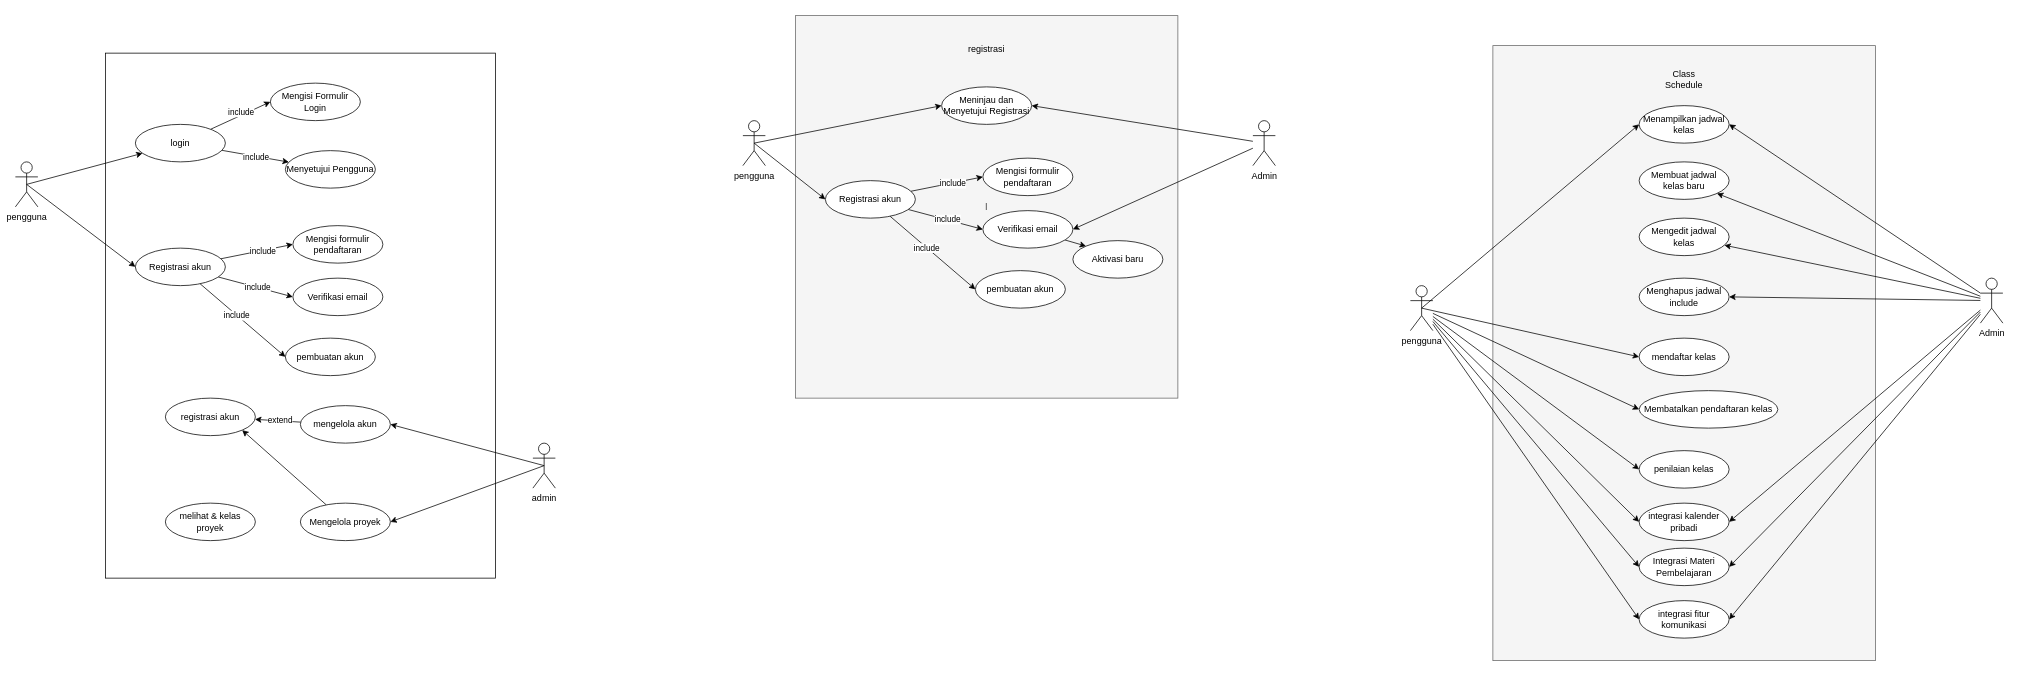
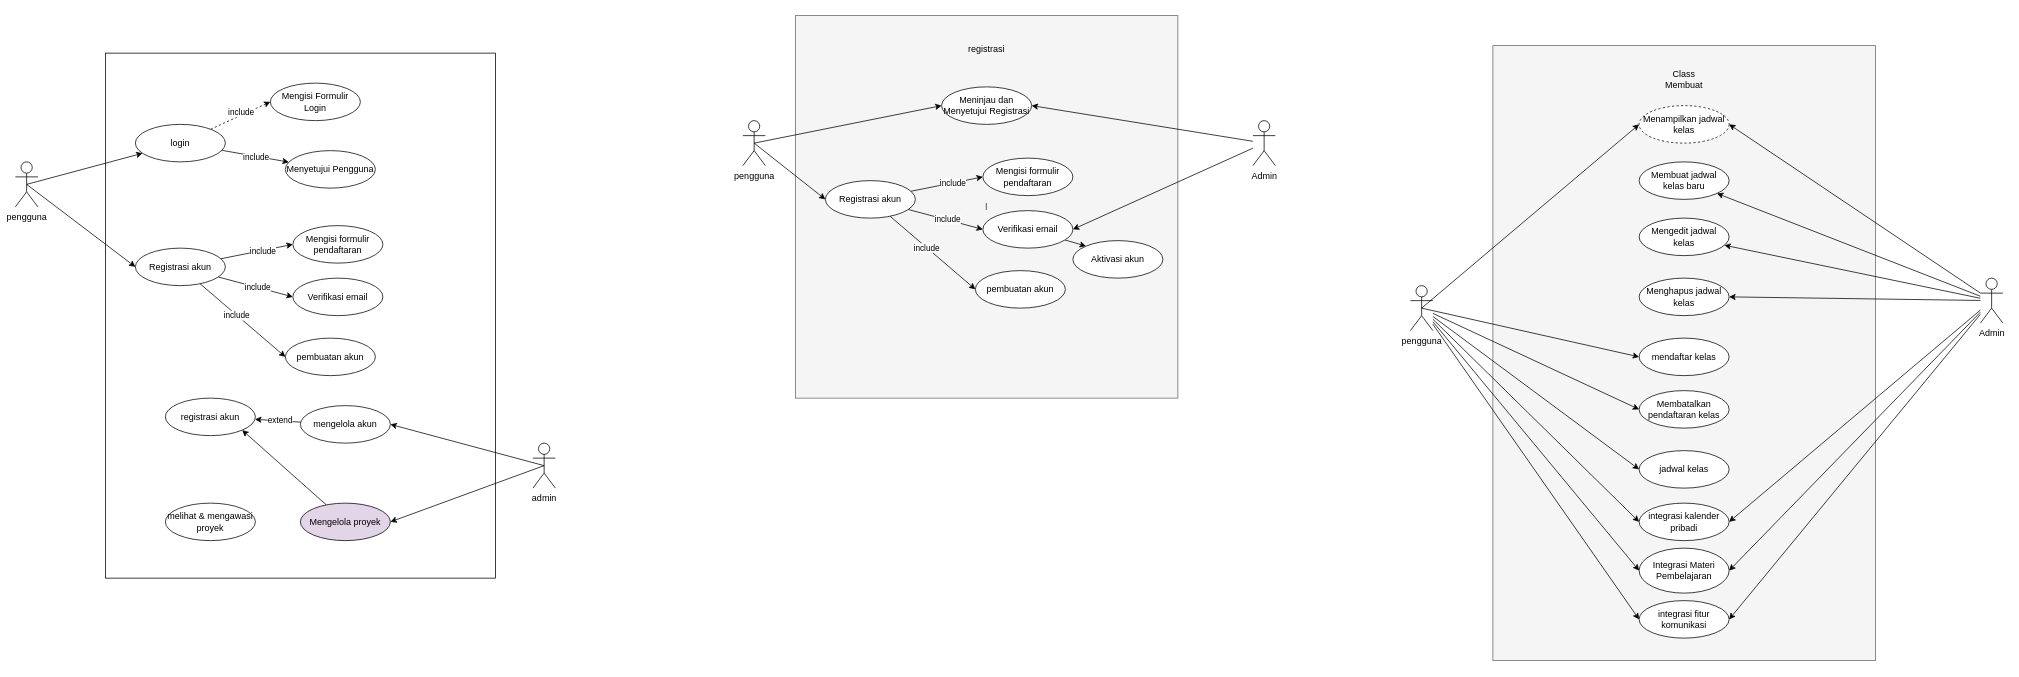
- <mxCell id="55" value="Class Schedule" style="text;html=1;align=center;verticalAlign=middle;whiteSpace=wrap;rounded=0;" vertex="1" parent="1"><mxGeometry x="2215" y="90" width="60" height="30" as="geometry" /></mxCell>
+ <mxCell id="55" value="Class Membuat" style="text;html=1;align=center;verticalAlign=middle;whiteSpace=wrap;rounded=0;" vertex="1" parent="1"><mxGeometry x="2215" y="90" width="60" height="30" as="geometry" /></mxCell>
- <mxCell id="7" style="rounded=0;orthogonalLoop=1;jettySize=auto;html=1;entryX=0;entryY=0.5;entryDx=0;entryDy=0;endArrow=classic;endFill=1;" edge="1" parent="1" source="11" target="13"><mxGeometry relative="1" as="geometry" /></mxCell>
+ <mxCell id="7" style="rounded=0;orthogonalLoop=1;jettySize=auto;html=1;entryX=0;entryY=0.5;entryDx=0;entryDy=0;endArrow=classic;endFill=1;dashed=1;" edge="1" parent="1" source="11" target="13"><mxGeometry relative="1" as="geometry" /></mxCell>
- <mxCell id="67" value="Menampilkan jadwal kelas" style="ellipse;whiteSpace=wrap;html=1;" vertex="1" parent="1"><mxGeometry x="2185" y="140" width="120" height="50" as="geometry" /></mxCell>
+ <mxCell id="67" value="Menampilkan jadwal kelas" style="ellipse;whiteSpace=wrap;html=1;dashed=1;" vertex="1" parent="1"><mxGeometry x="2185" y="140" width="120" height="50" as="geometry" /></mxCell>
- <mxCell id="49" value="Aktivasi baru" style="ellipse;whiteSpace=wrap;html=1;" vertex="1" parent="1"><mxGeometry x="1430" y="320" width="120" height="50" as="geometry" /></mxCell>
+ <mxCell id="49" value="Aktivasi akun" style="ellipse;whiteSpace=wrap;html=1;" vertex="1" parent="1"><mxGeometry x="1430" y="320" width="120" height="50" as="geometry" /></mxCell>
- <mxCell id="81" value="Menghapus jadwal include" style="ellipse;whiteSpace=wrap;html=1;" vertex="1" parent="1"><mxGeometry x="2185" y="370" width="120" height="50" as="geometry" /></mxCell>
+ <mxCell id="81" value="Menghapus jadwal kelas" style="ellipse;whiteSpace=wrap;html=1;" vertex="1" parent="1"><mxGeometry x="2185" y="370" width="120" height="50" as="geometry" /></mxCell>
- <mxCell id="58" value="Membatalkan pendaftaran kelas" style="ellipse;whiteSpace=wrap;html=1;" vertex="1" parent="1"><mxGeometry x="2185" y="520" width="185" height="50" as="geometry" /></mxCell>
+ <mxCell id="58" value="Membatalkan pendaftaran kelas" style="ellipse;whiteSpace=wrap;html=1;" vertex="1" parent="1"><mxGeometry x="2185" y="520" width="120" height="50" as="geometry" /></mxCell>
- <mxCell id="57" value="penilaian kelas" style="ellipse;whiteSpace=wrap;html=1;" vertex="1" parent="1"><mxGeometry x="2185" y="600" width="120" height="50" as="geometry" /></mxCell>
+ <mxCell id="57" value="jadwal kelas" style="ellipse;whiteSpace=wrap;html=1;" vertex="1" parent="1"><mxGeometry x="2185" y="600" width="120" height="50" as="geometry" /></mxCell>
- <mxCell id="32" value="melihat &amp;amp; kelas proyek" style="ellipse;whiteSpace=wrap;html=1;" vertex="1" parent="1"><mxGeometry x="220" y="670" width="120" height="50" as="geometry" /></mxCell>
+ <mxCell id="32" value="melihat &amp;amp; mengawasi proyek" style="ellipse;whiteSpace=wrap;html=1;" vertex="1" parent="1"><mxGeometry x="220" y="670" width="120" height="50" as="geometry" /></mxCell>
- <mxCell id="27" value="Mengelola proyek" style="ellipse;whiteSpace=wrap;html=1;" vertex="1" parent="1"><mxGeometry x="400" y="670" width="120" height="50" as="geometry" /></mxCell>
+ <mxCell id="27" value="Mengelola proyek" style="ellipse;whiteSpace=wrap;html=1;fillColor=#e1d5e7;" vertex="1" parent="1"><mxGeometry x="400" y="670" width="120" height="50" as="geometry" /></mxCell>
- <mxCell id="76" value="Integrasi Materi Pembelajaran" style="ellipse;whiteSpace=wrap;html=1;" vertex="1" parent="1"><mxGeometry x="2185" y="730" width="120" height="50" as="geometry" /></mxCell>
+ <mxCell id="76" value="Integrasi Materi Pembelajaran" style="ellipse;whiteSpace=wrap;html=1;" vertex="1" parent="1"><mxGeometry x="2185" y="730" width="120" height="60" as="geometry" /></mxCell>
